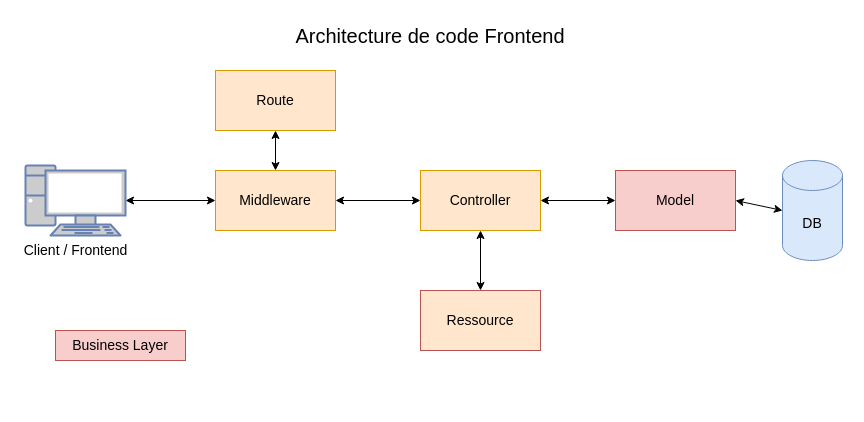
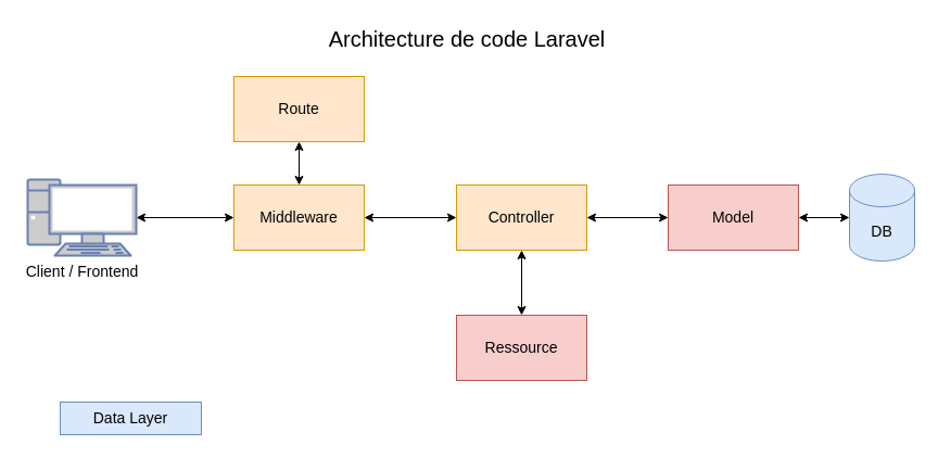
- <mxCell id="11" value="Architecture de code Frontend" style="text;html=1;strokeColor=none;fillColor=none;align=center;verticalAlign=middle;whiteSpace=wrap;rounded=0;fontSize=20;" parent="1" vertex="1"><mxGeometry width="820" height="30" as="geometry" x="20" y="20" /></mxCell>
+ <mxCell id="11" value="Architecture de code Laravel" style="text;html=1;strokeColor=none;fillColor=none;align=center;verticalAlign=middle;whiteSpace=wrap;rounded=0;fontSize=20;" parent="1" vertex="1"><mxGeometry width="820" height="30" as="geometry" x="20" y="20" /></mxCell>
- <mxCell id="5" value="DB" style="shape=cylinder3;whiteSpace=wrap;html=1;boundedLbl=1;backgroundOutline=1;size=15;fillColor=#dae8fc;strokeColor=#6c8ebf;fontSize=14;" parent="1" vertex="1"><mxGeometry x="782" y="160" width="60" height="100" as="geometry" /></mxCell>
+ <mxCell id="5" value="DB" style="shape=cylinder3;whiteSpace=wrap;html=1;boundedLbl=1;backgroundOutline=1;size=15;fillColor=#dae8fc;strokeColor=#6c8ebf;fontSize=14;" parent="1" vertex="1"><mxGeometry x="782" y="160" width="60" height="80" as="geometry" /></mxCell>
- <mxCell id="14" value="Ressource" style="rounded=0;whiteSpace=wrap;html=1;fillColor=#ffe6cc;strokeColor=#b85450;fontSize=14;" parent="1" vertex="1"><mxGeometry x="420" y="290" width="120" height="60" as="geometry" /></mxCell>
+ <mxCell id="14" value="Ressource" style="rounded=0;whiteSpace=wrap;html=1;fillColor=#f8cecc;strokeColor=#b85450;fontSize=14;" parent="1" vertex="1"><mxGeometry x="420" y="290" width="120" height="60" as="geometry" /></mxCell>
- <mxCell id="16" value="Business Layer" style="text;html=1;strokeColor=#b85450;fillColor=#f8cecc;align=center;verticalAlign=middle;whiteSpace=wrap;rounded=0;fontSize=14;" parent="1" vertex="1"><mxGeometry x="55" y="330" width="130" height="30" as="geometry" /></mxCell>
+ <mxCell id="17" value="Data Layer" style="text;html=1;strokeColor=#6c8ebf;fillColor=#dae8fc;align=center;verticalAlign=middle;whiteSpace=wrap;rounded=0;fontSize=14;" parent="1" vertex="1"><mxGeometry x="55" y="370" width="130" height="30" as="geometry" /></mxCell>
